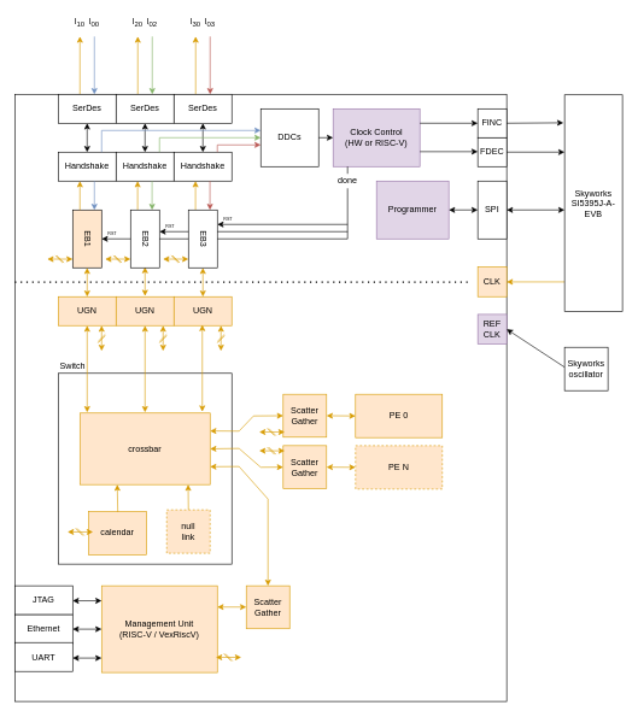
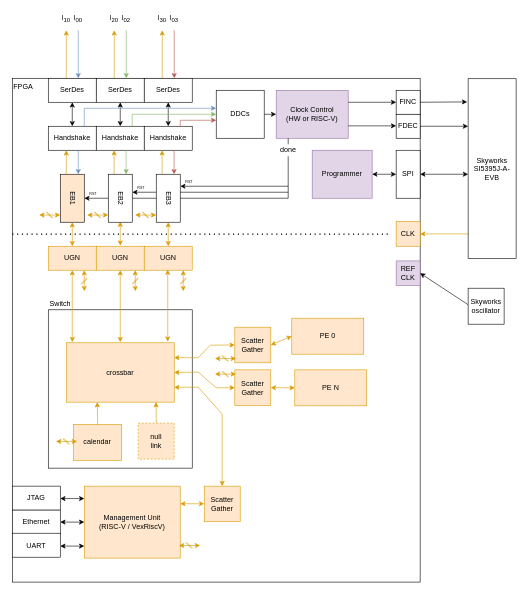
+ <mxCell id="3" value="FPGA" style="text;html=1;align=left;verticalAlign=middle;whiteSpace=wrap;rounded=0;" vertex="1" parent="1"><mxGeometry x="20" y="130" width="60" height="30" as="geometry" /></mxCell>
- <mxCell id="116" value="PE 0" style="rounded=0;whiteSpace=wrap;html=1;fillColor=#ffe6cc;strokeColor=#d79b00;" vertex="1" parent="1"><mxGeometry x="491" y="545" width="120" height="60" as="geometry" /></mxCell>
+ <mxCell id="116" value="PE 0" style="rounded=0;whiteSpace=wrap;html=1;fillColor=#ffe6cc;strokeColor=#d79b00;" vertex="1" parent="1"><mxGeometry x="486" y="530" width="120" height="60" as="geometry" /></mxCell>
- <mxCell id="126" value="PE N" style="rounded=0;whiteSpace=wrap;html=1;fillColor=#ffe6cc;strokeColor=#d79b00;dashed=1;" vertex="1" parent="1"><mxGeometry x="491" y="616.12" width="120" height="60" as="geometry" /></mxCell>
+ <mxCell id="126" value="PE N" style="rounded=0;whiteSpace=wrap;html=1;fillColor=#ffe6cc;strokeColor=#d79b00;" vertex="1" parent="1"><mxGeometry x="491" y="616.12" width="120" height="60" as="geometry" /></mxCell>
